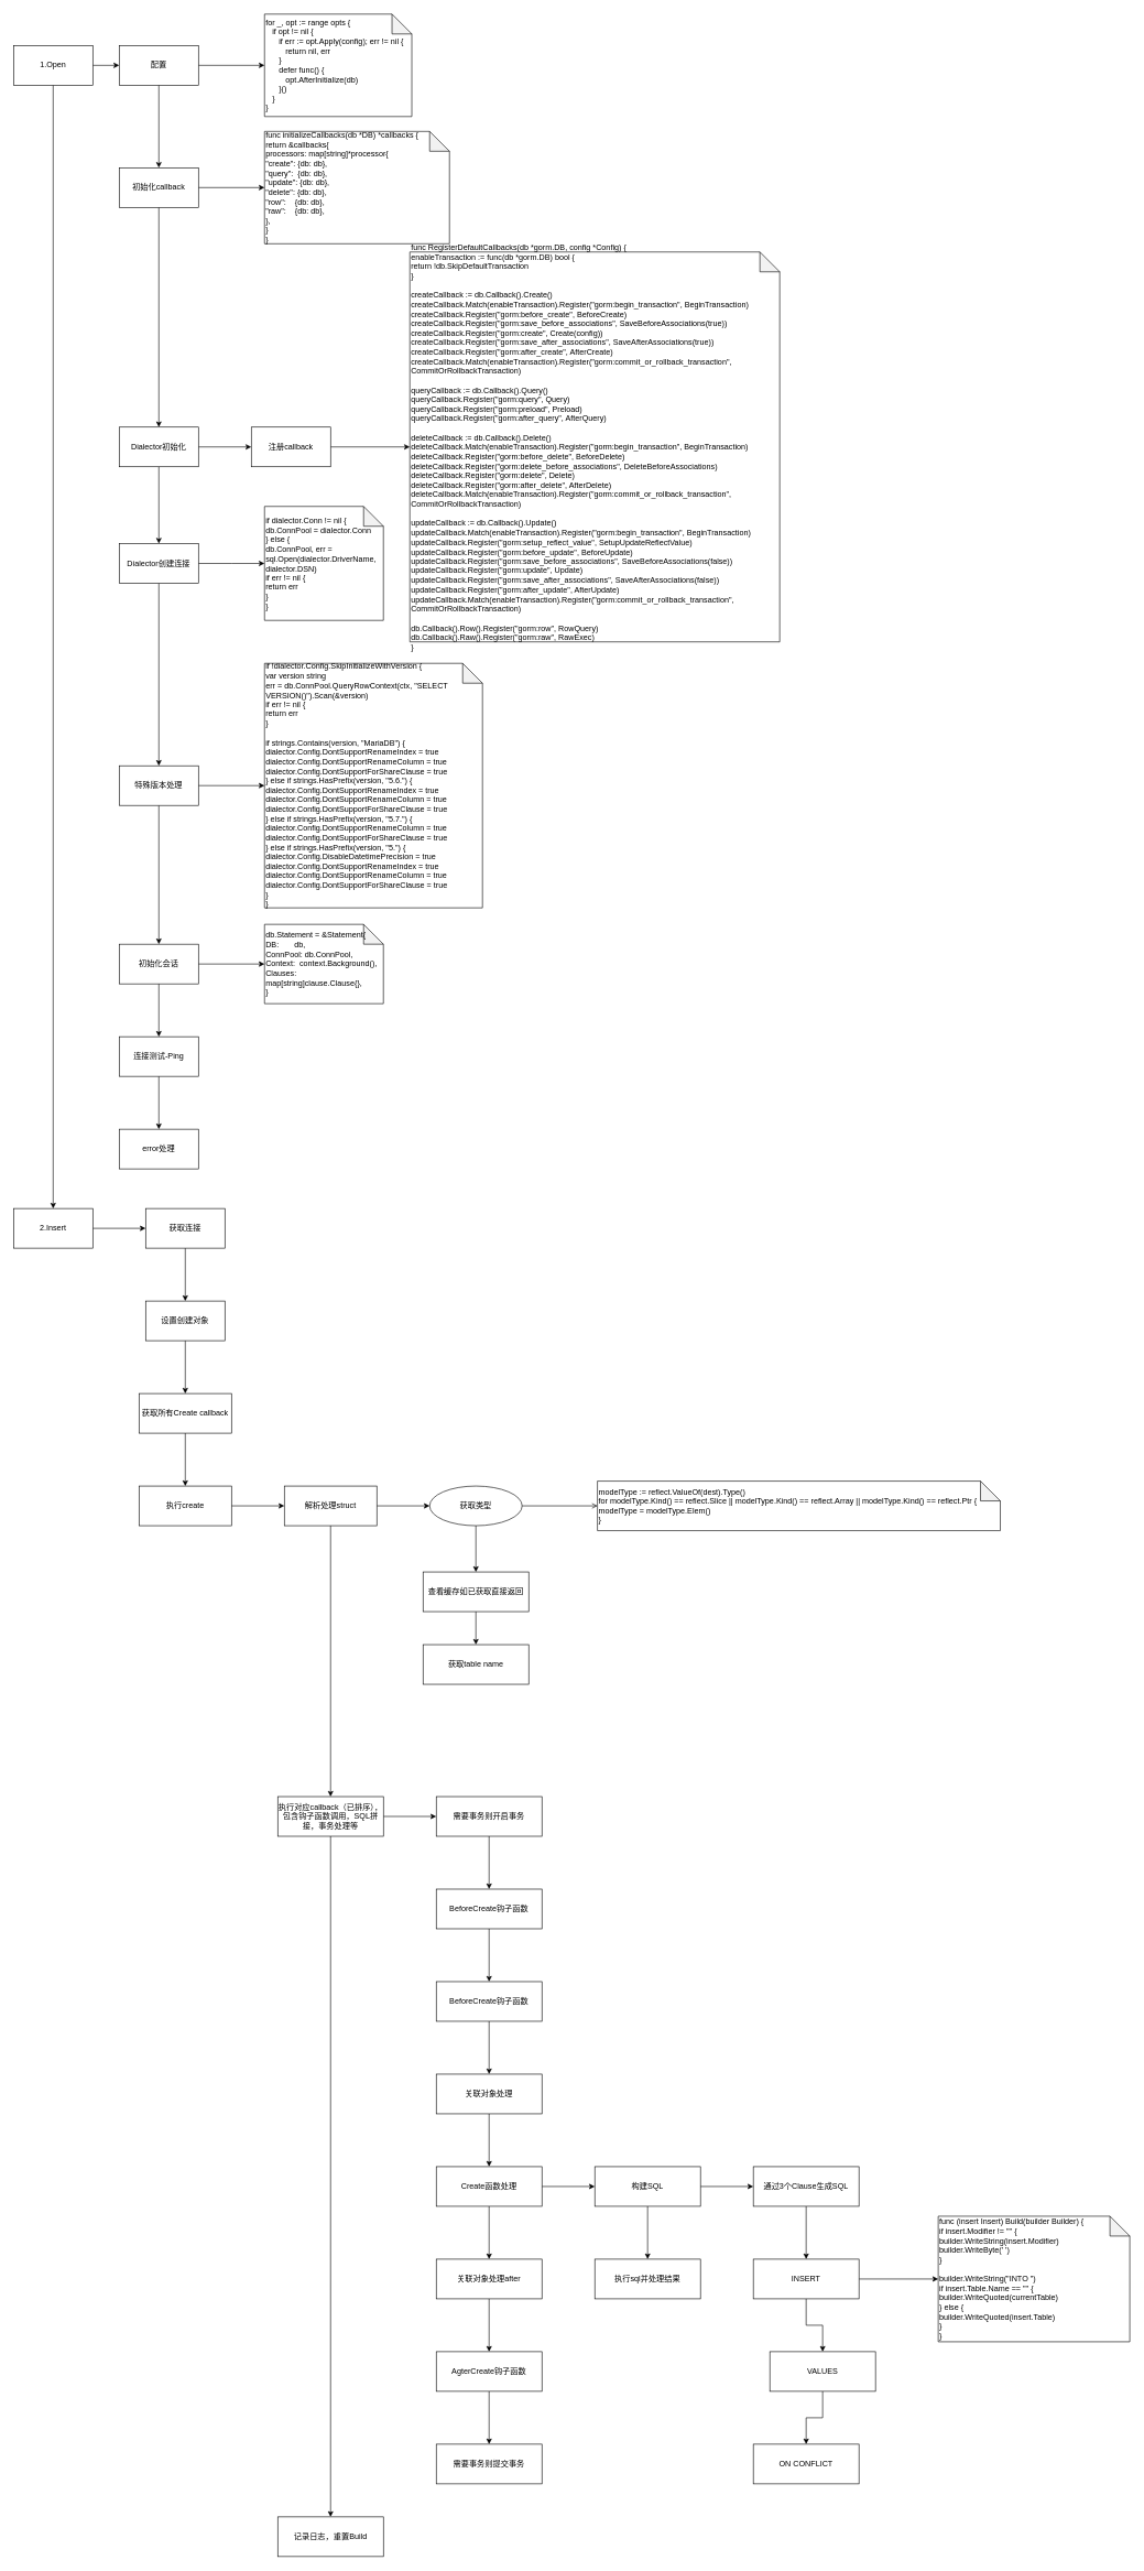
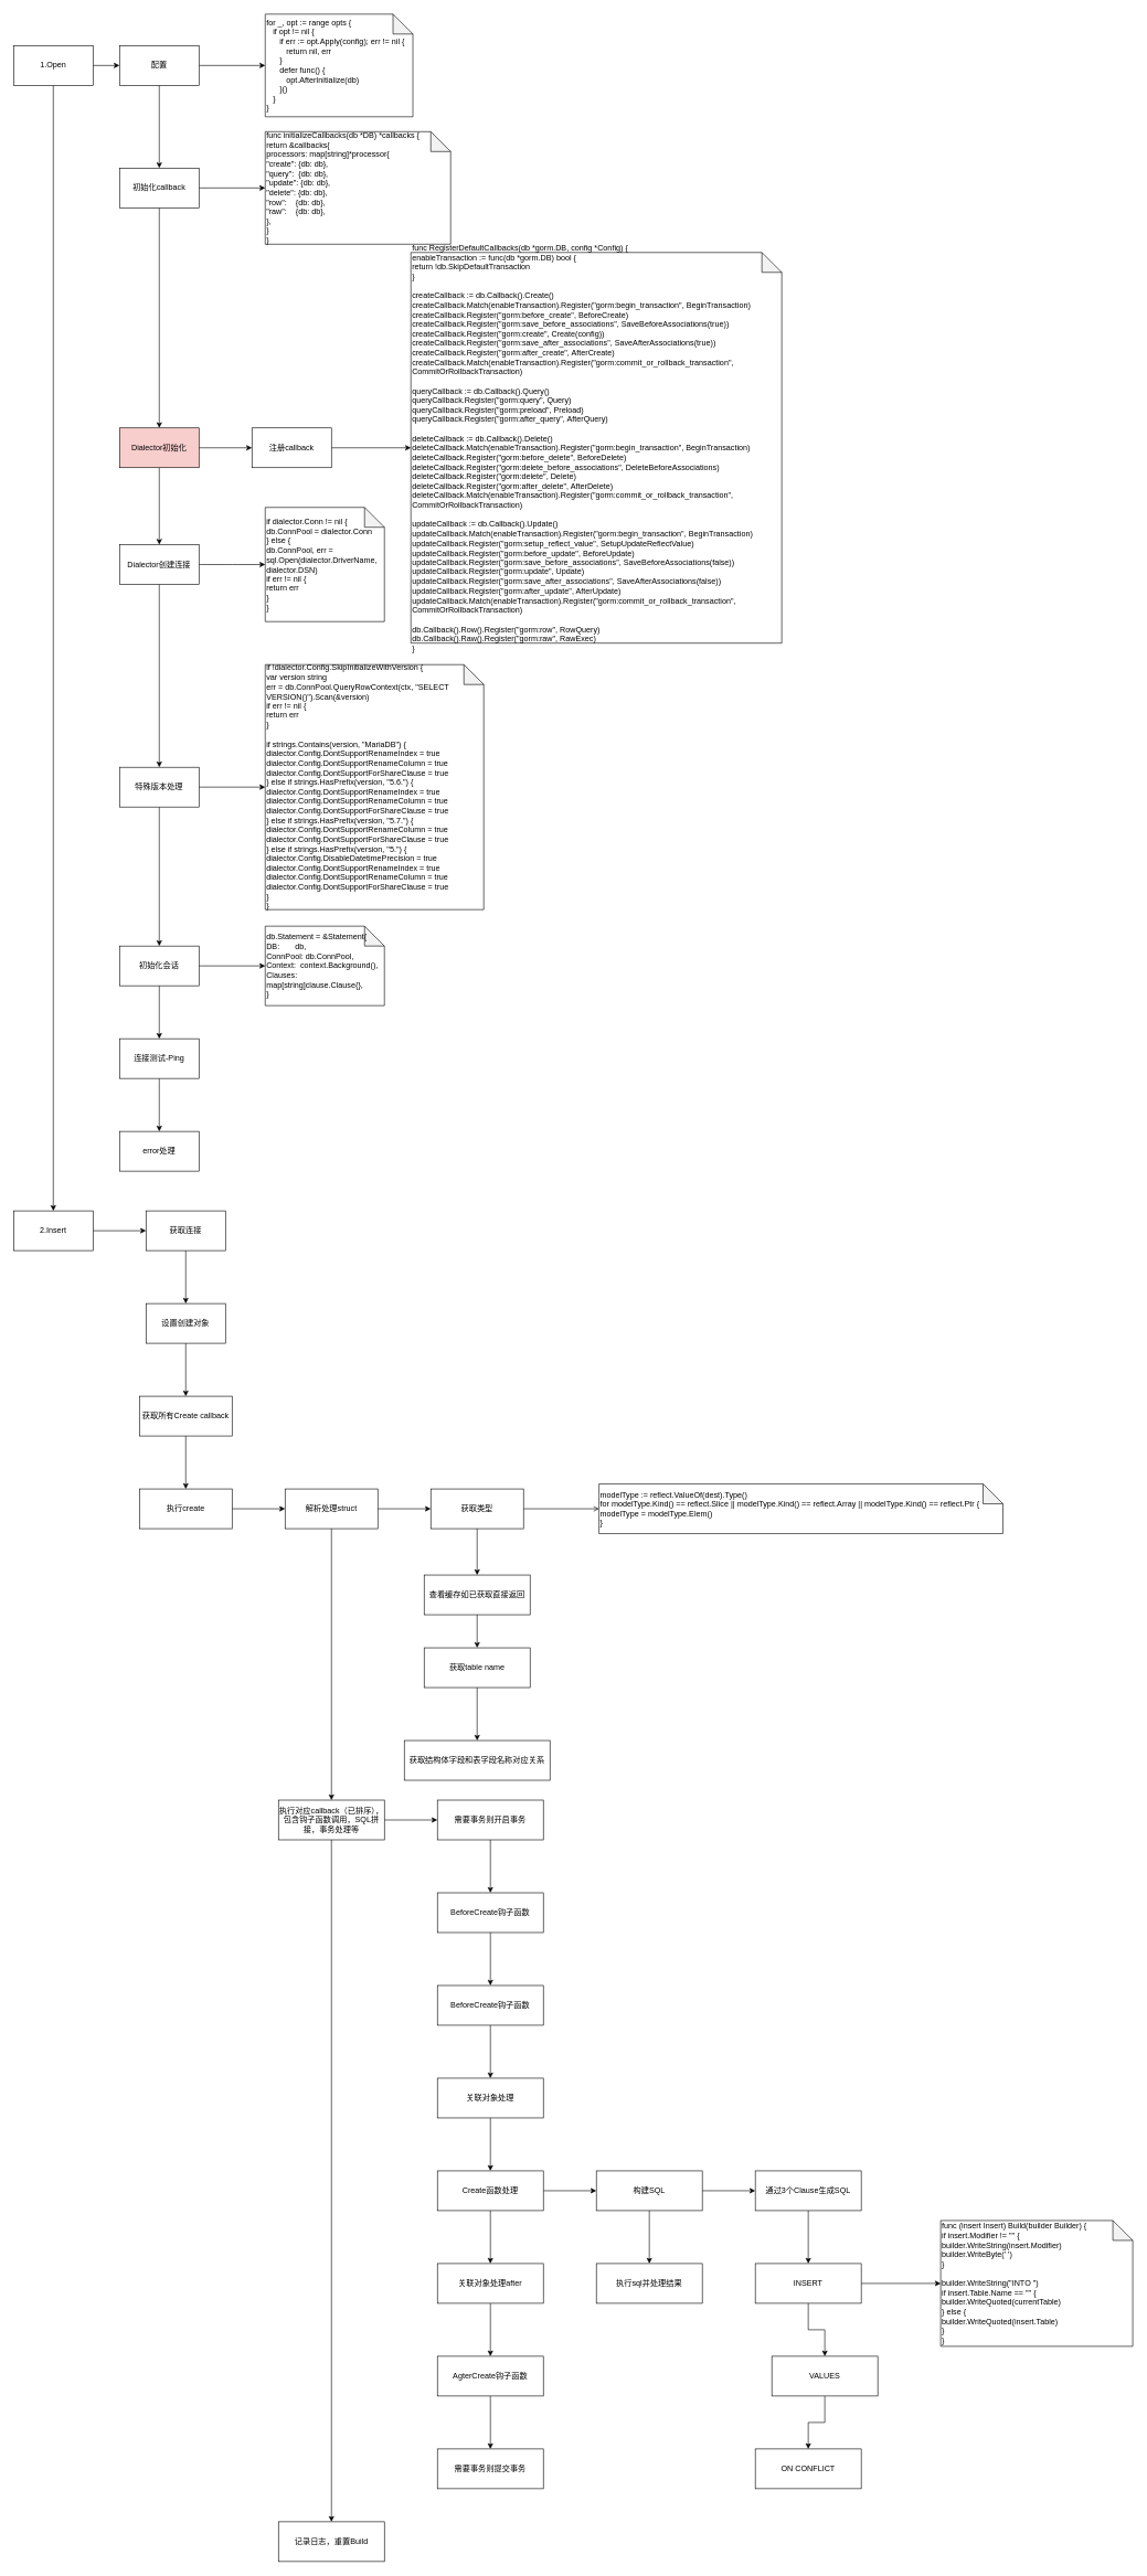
- <mxCell id="15" value="Dialector初始化" style="whiteSpace=wrap;html=1;rounded=0;" vertex="1" parent="1"><mxGeometry x="180" y="645.5" width="120" height="60" as="geometry" /></mxCell>
+ <mxCell id="15" value="Dialector初始化" style="whiteSpace=wrap;html=1;rounded=0;fillColor=#f8cecc;" vertex="1" parent="1"><mxGeometry x="180" y="645.5" width="120" height="60" as="geometry" /></mxCell>
- <mxCell id="53" value="获取类型" style="ellipse;whiteSpace=wrap;html=1;" vertex="1" parent="1"><mxGeometry x="650" y="2248" width="140" height="60" as="geometry" /></mxCell>
+ <mxCell id="53" value="获取类型" style="whiteSpace=wrap;html=1;rounded=0;" vertex="1" parent="1"><mxGeometry x="650" y="2248" width="140" height="60" as="geometry" /></mxCell>
+ <mxCell id="57" value="" style="edgeStyle=orthogonalEdgeStyle;rounded=0;orthogonalLoop=1;jettySize=auto;html=1;" edge="1" parent="1" source="58" target="59"><mxGeometry relative="1" as="geometry" /></mxCell>
+ <mxCell id="59" value="获取结构体字段和表字段名称对应关系" style="whiteSpace=wrap;html=1;rounded=0;" vertex="1" parent="1"><mxGeometry x="610" y="2628" width="220" height="60" as="geometry" /></mxCell>
